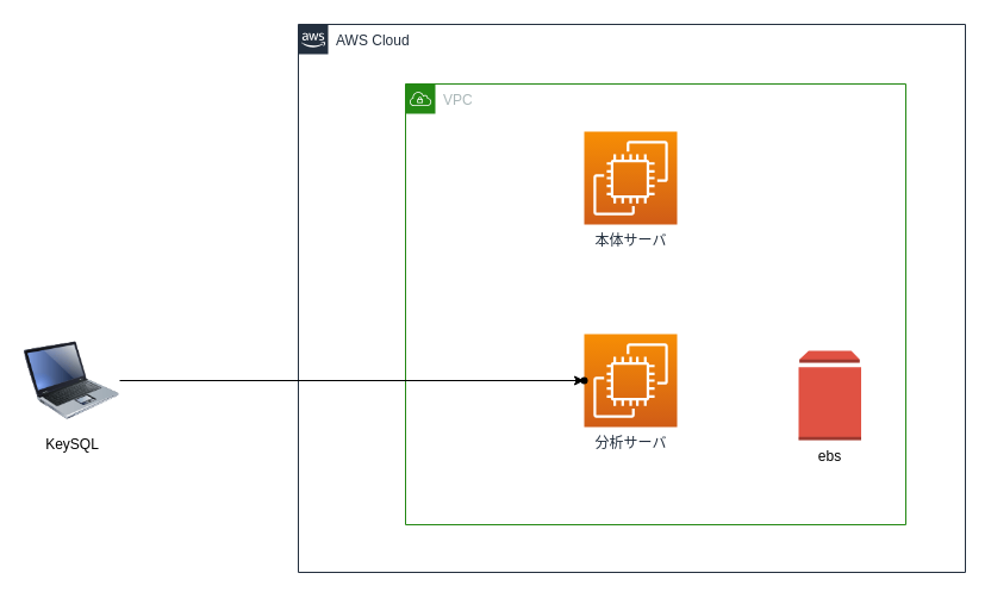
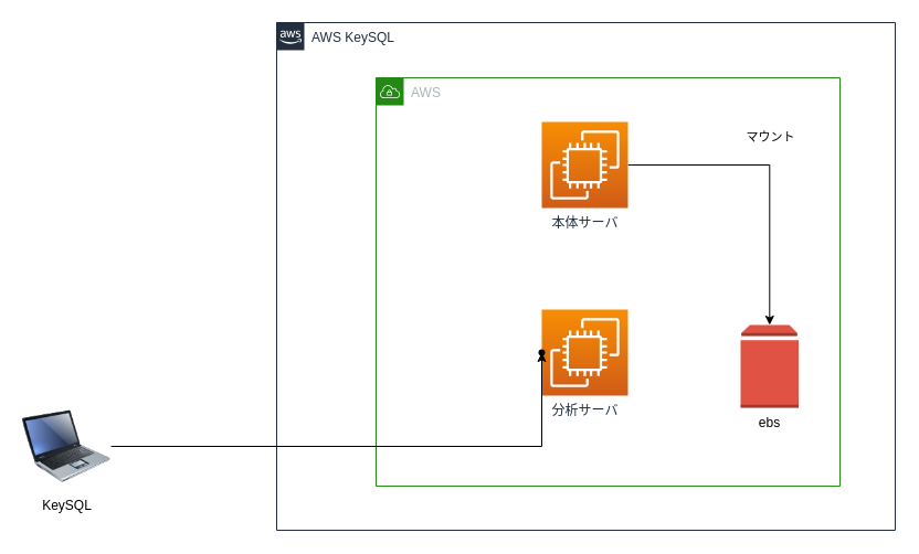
- <mxCell id="2" value="AWS Cloud" style="points=[[0,0],[0.25,0],[0.5,0],[0.75,0],[1,0],[1,0.25],[1,0.5],[1,0.75],[1,1],[0.75,1],[0.5,1],[0.25,1],[0,1],[0,0.75],[0,0.5],[0,0.25]];outlineConnect=0;gradientColor=none;html=1;whiteSpace=wrap;fontSize=12;fontStyle=0;shape=mxgraph.aws4.group;grIcon=mxgraph.aws4.group_aws_cloud_alt;strokeColor=#232F3E;fillColor=none;verticalAlign=top;align=left;spacingLeft=30;fontColor=#232F3E;dashed=0;labelBackgroundColor=#ffffff;" parent="1" vertex="1"><mxGeometry x="250" y="20" width="560" height="460" as="geometry" /></mxCell>
+ <mxCell id="2" value="AWS KeySQL" style="points=[[0,0],[0.25,0],[0.5,0],[0.75,0],[1,0],[1,0.25],[1,0.5],[1,0.75],[1,1],[0.75,1],[0.5,1],[0.25,1],[0,1],[0,0.75],[0,0.5],[0,0.25]];outlineConnect=0;gradientColor=none;html=1;whiteSpace=wrap;fontSize=12;fontStyle=0;shape=mxgraph.aws4.group;grIcon=mxgraph.aws4.group_aws_cloud_alt;strokeColor=#232F3E;fillColor=none;verticalAlign=top;align=left;spacingLeft=30;fontColor=#232F3E;dashed=0;labelBackgroundColor=#ffffff;" parent="1" vertex="1"><mxGeometry x="250" y="20" width="560" height="460" as="geometry" /></mxCell>
- <mxCell id="3" value="VPC" style="points=[[0,0],[0.25,0],[0.5,0],[0.75,0],[1,0],[1,0.25],[1,0.5],[1,0.75],[1,1],[0.75,1],[0.5,1],[0.25,1],[0,1],[0,0.75],[0,0.5],[0,0.25]];outlineConnect=0;gradientColor=none;html=1;whiteSpace=wrap;fontSize=12;fontStyle=0;shape=mxgraph.aws4.group;grIcon=mxgraph.aws4.group_vpc;strokeColor=#248814;fillColor=none;verticalAlign=top;align=left;spacingLeft=30;fontColor=#AAB7B8;dashed=0;" vertex="1" parent="1"><mxGeometry x="340" y="70" width="420" height="370" as="geometry" /></mxCell>
+ <mxCell id="3" value="AWS" style="points=[[0,0],[0.25,0],[0.5,0],[0.75,0],[1,0],[1,0.25],[1,0.5],[1,0.75],[1,1],[0.75,1],[0.5,1],[0.25,1],[0,1],[0,0.75],[0,0.5],[0,0.25]];outlineConnect=0;gradientColor=none;html=1;whiteSpace=wrap;fontSize=12;fontStyle=0;shape=mxgraph.aws4.group;grIcon=mxgraph.aws4.group_vpc;strokeColor=#248814;fillColor=none;verticalAlign=top;align=left;spacingLeft=30;fontColor=#AAB7B8;dashed=0;" vertex="1" parent="1"><mxGeometry x="340" y="70" width="420" height="370" as="geometry" /></mxCell>
+ <mxCell id="5" value="" style="edgeStyle=orthogonalEdgeStyle;rounded=0;orthogonalLoop=1;jettySize=auto;html=1;" edge="1" parent="1" source="7" target="11"><mxGeometry relative="1" as="geometry"><mxPoint x="670" y="149" as="targetPoint" /></mxGeometry></mxCell>
+ <mxCell id="6" value="マウント" style="edgeLabel;html=1;align=center;verticalAlign=middle;resizable=0;points=[];" vertex="1" connectable="0" parent="5"><mxGeometry x="0.289" y="1" relative="1" as="geometry"><mxPoint x="-1" y="-73" as="offset" /></mxGeometry></mxCell>
- <mxCell id="9" value="KeySQL" style="image;html=1;image=img/lib/clip_art/computers/Laptop_128x128.png;labelBorderColor=none;" vertex="1" parent="1"><mxGeometry x="20" y="279" width="80" height="80" as="geometry" /></mxCell>
+ <mxCell id="9" value="KeySQL" style="image;html=1;image=img/lib/clip_art/computers/Laptop_128x128.png;labelBorderColor=none;" vertex="1" parent="1"><mxGeometry x="20" y="364" width="80" height="80" as="geometry" /></mxCell>
